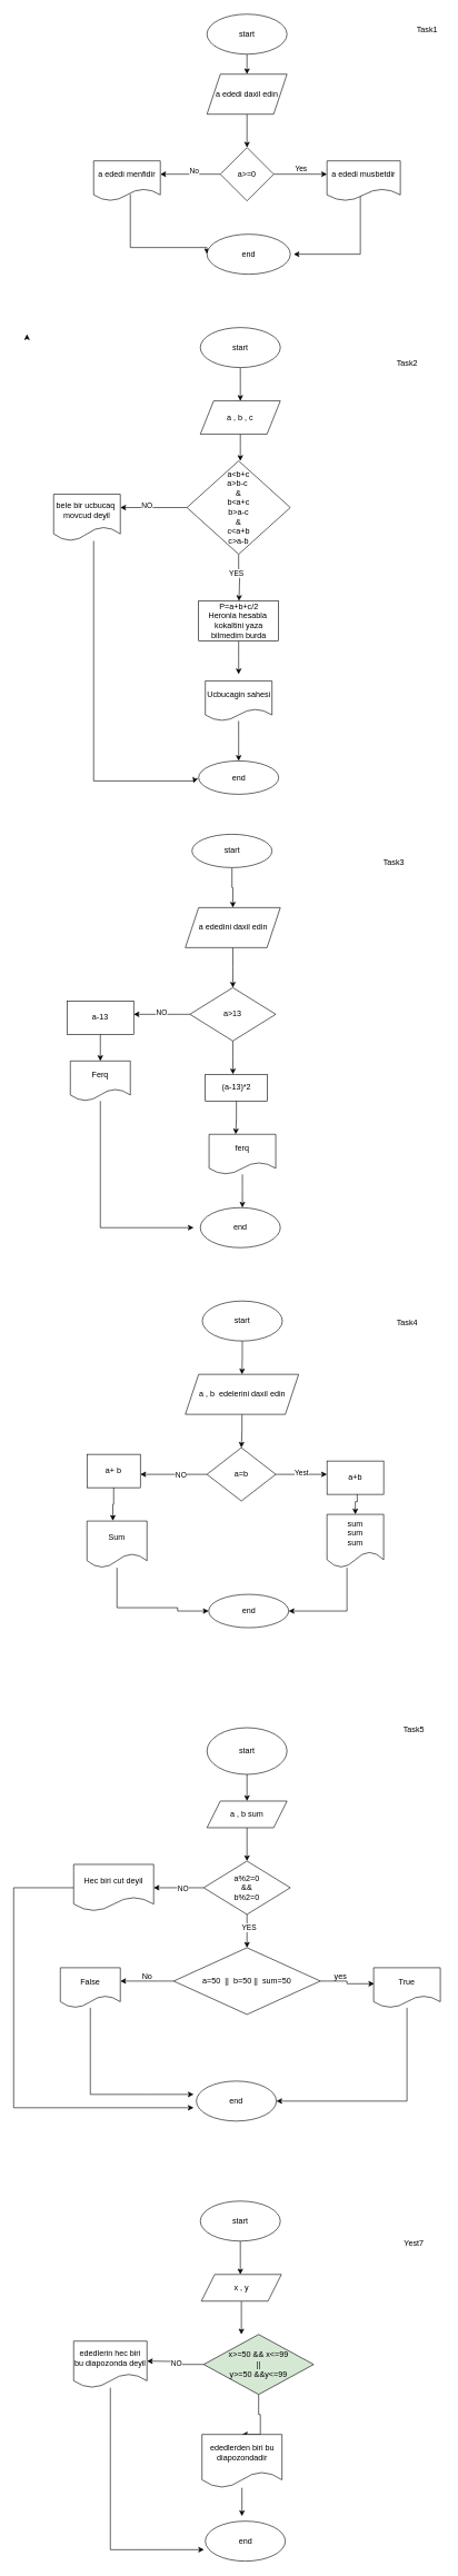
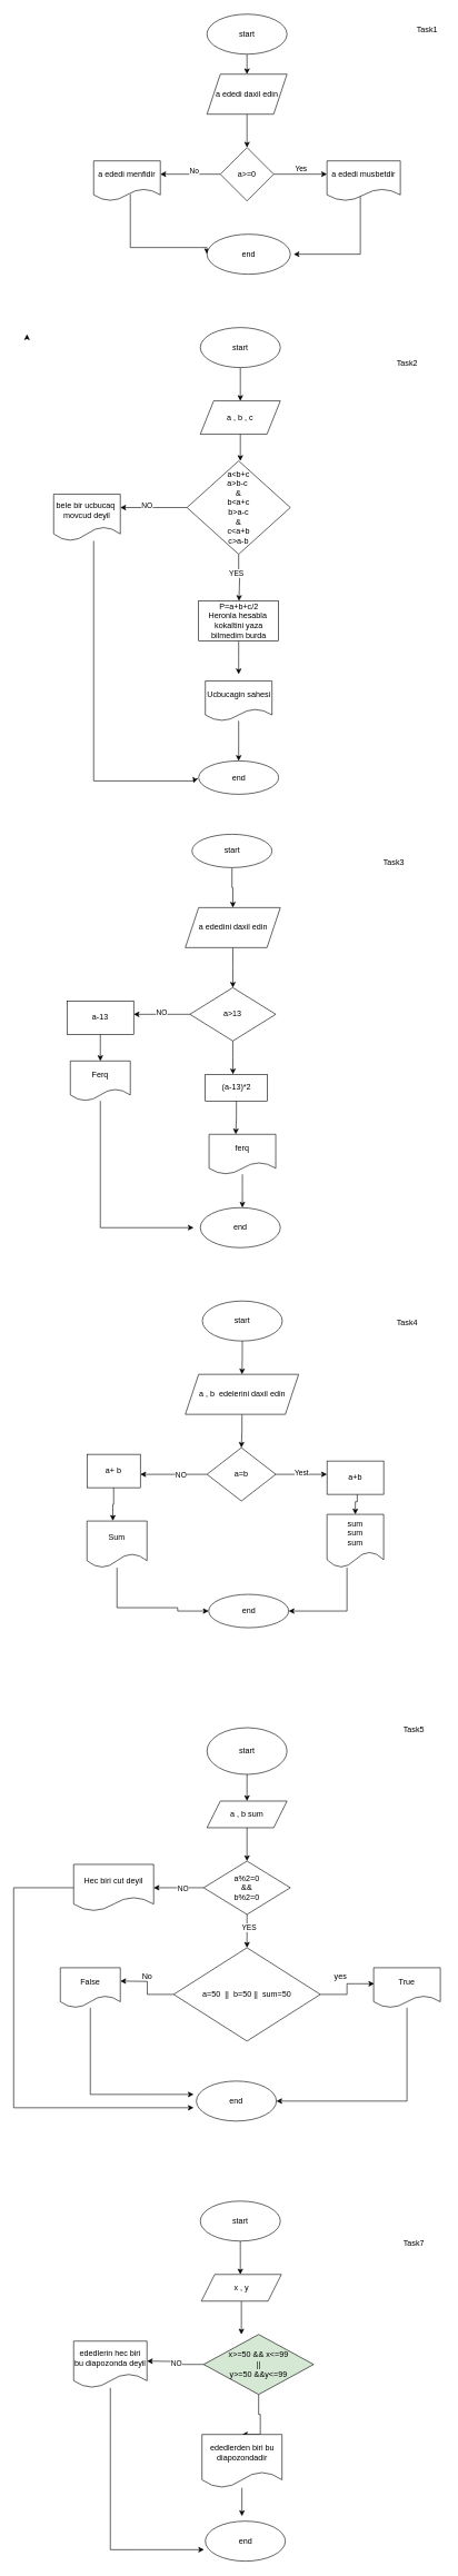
- <mxCell id="78" value="a=50&amp;nbsp; ||&amp;nbsp; b=50 ||&amp;nbsp; sum=50" style="rhombus;whiteSpace=wrap;html=1;" parent="1" vertex="1"><mxGeometry x="260" y="2920" width="220" height="100" as="geometry" /></mxCell>
+ <mxCell id="78" value="a=50&amp;nbsp; ||&amp;nbsp; b=50 ||&amp;nbsp; sum=50" style="rhombus;whiteSpace=wrap;html=1;" parent="1" vertex="1"><mxGeometry x="260" y="2920" width="220" height="140" as="geometry" /></mxCell>
- <mxCell id="103" value="Yest7" style="text;html=1;align=center;verticalAlign=middle;resizable=0;points=[];autosize=1;strokeColor=none;fillColor=none;" parent="1" vertex="1"><mxGeometry x="595" y="3348" width="50" height="30" as="geometry" /></mxCell>
+ <mxCell id="103" value="Task7" style="text;html=1;align=center;verticalAlign=middle;resizable=0;points=[];autosize=1;strokeColor=none;fillColor=none;" parent="1" vertex="1"><mxGeometry x="595" y="3348" width="50" height="30" as="geometry" /></mxCell>
